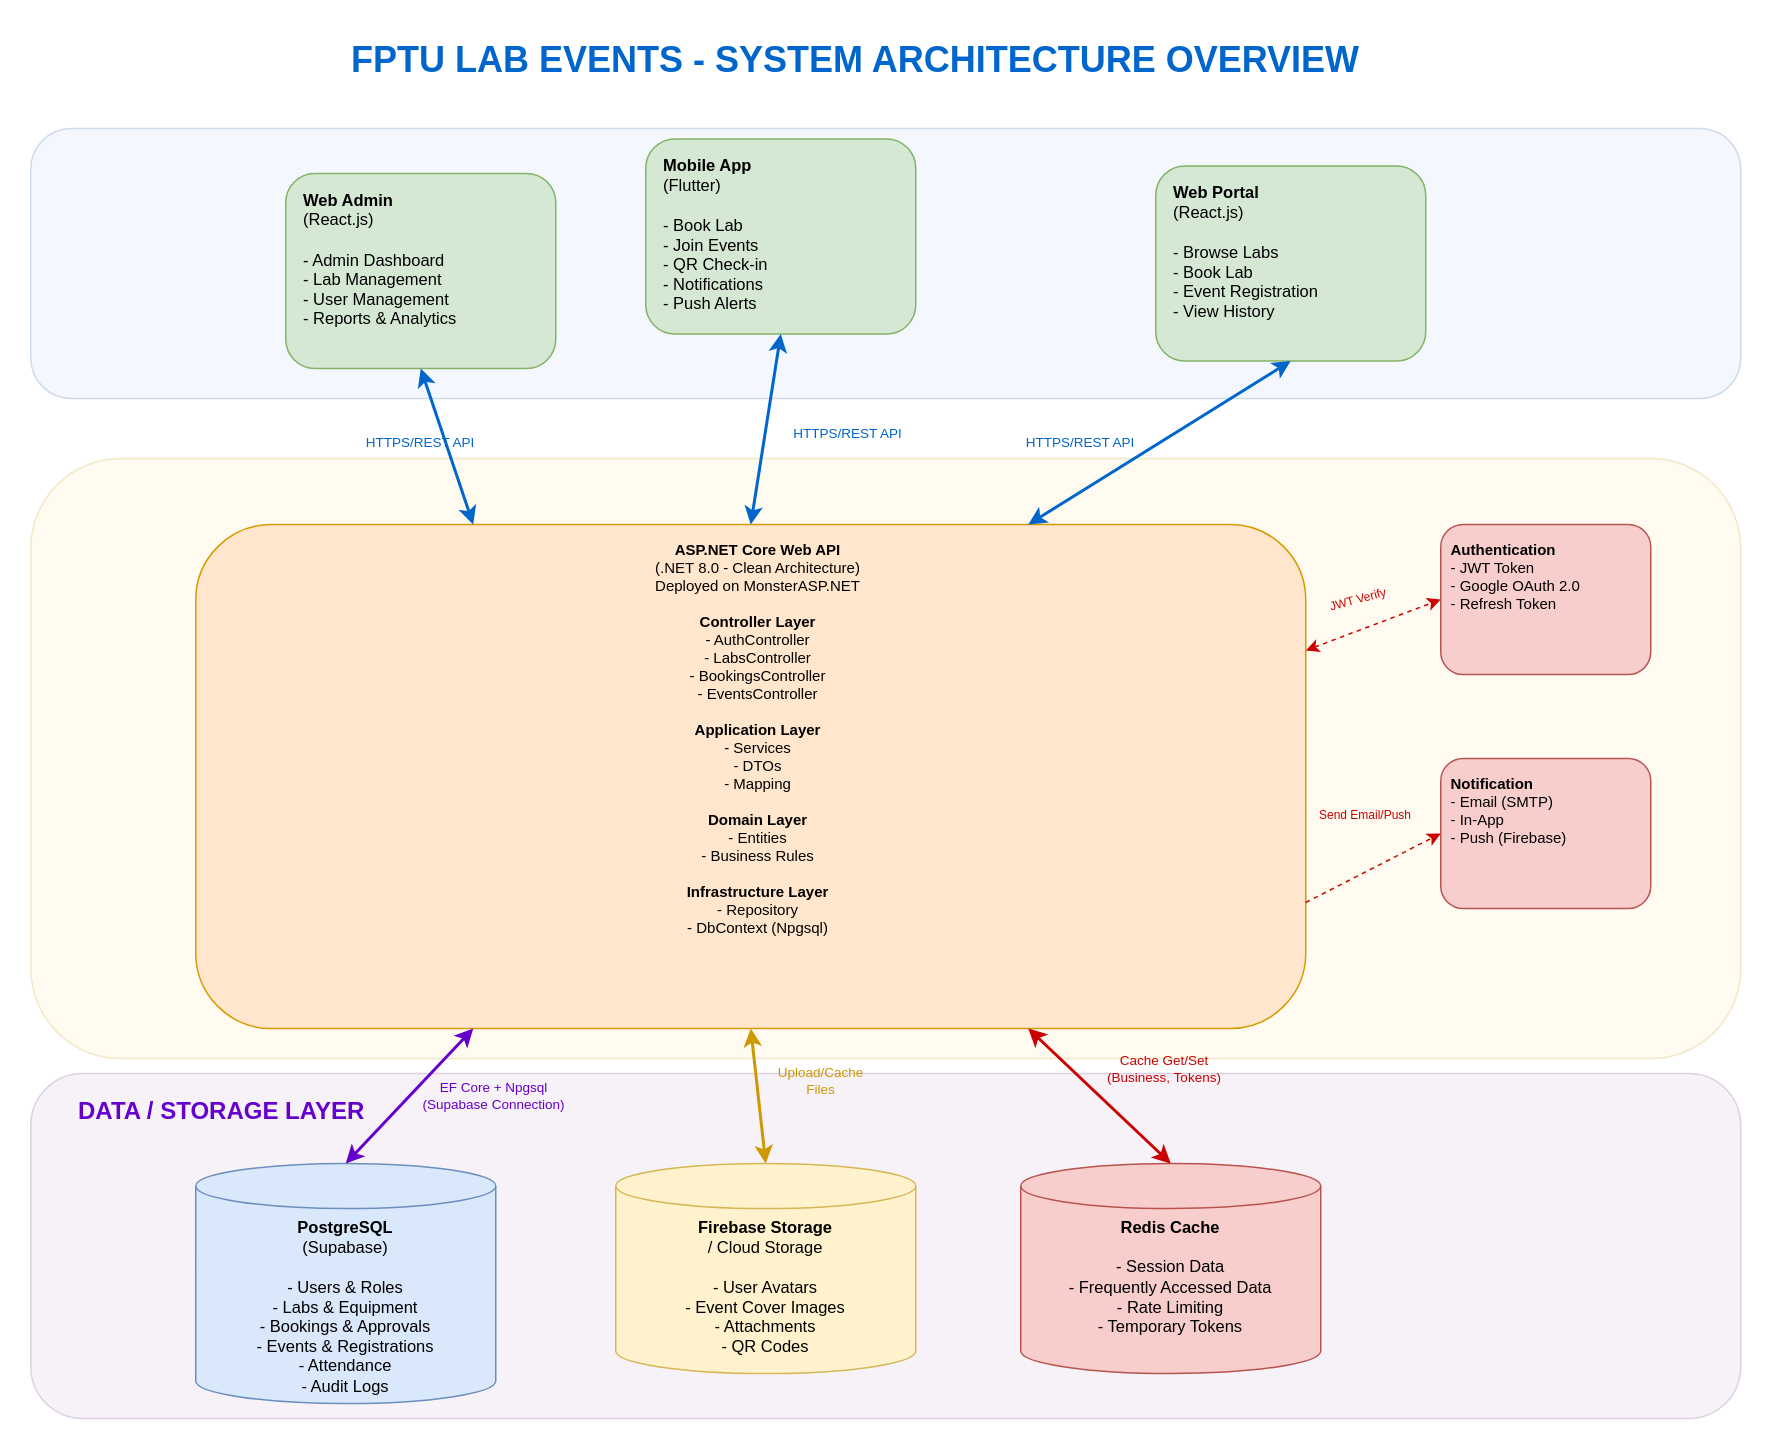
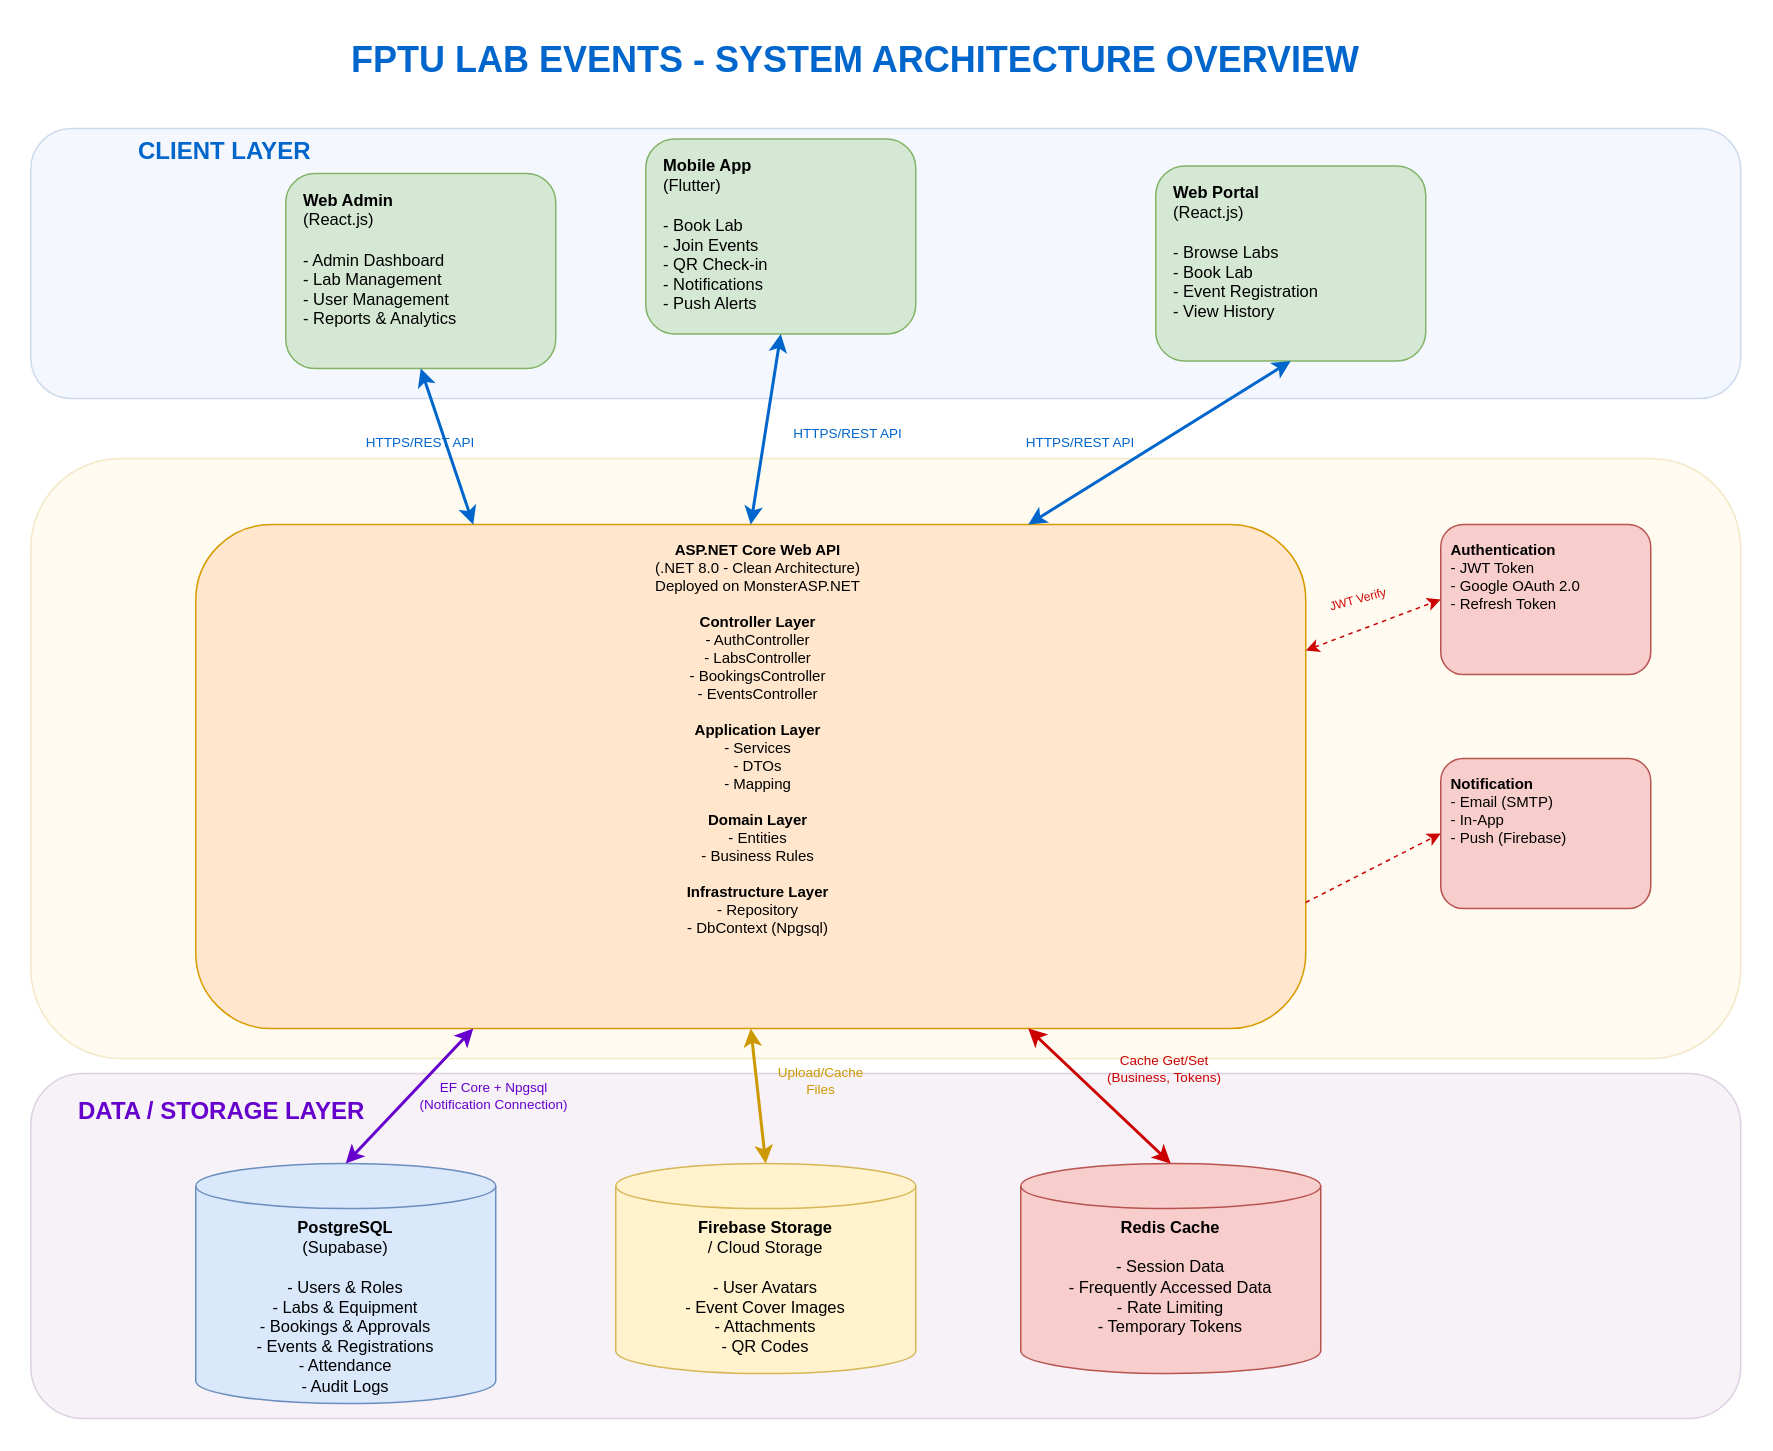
+ <mxCell id="4" value="CLIENT LAYER" style="text;html=1;strokeColor=none;fillColor=none;align=left;verticalAlign=middle;whiteSpace=wrap;rounded=0;fontSize=16;fontStyle=1;fontColor=#0066CC;" parent="1" vertex="1"><mxGeometry x="90" y="85" width="150" height="30" as="geometry" /></mxCell>
- <mxCell id="26" value="Send Email/Push" style="text;html=1;strokeColor=none;fillColor=none;align=center;verticalAlign=middle;whiteSpace=wrap;rounded=0;fontSize=8;fontColor=#CC0000;" parent="1" vertex="1"><mxGeometry x="870" y="535" width="80" height="15" as="geometry" /></mxCell>
- <mxCell id="28" value="EF Core + Npgsql&lt;br&gt;(Supabase Connection)" style="text;html=1;strokeColor=none;fillColor=none;align=center;verticalAlign=middle;whiteSpace=wrap;rounded=0;fontSize=9;fontColor=#6600CC;" parent="1" vertex="1"><mxGeometry x="269" y="715" width="120" height="30" as="geometry" /></mxCell>
+ <mxCell id="28" value="EF Core + Npgsql&lt;br&gt;(Notification Connection)" style="text;html=1;strokeColor=none;fillColor=none;align=center;verticalAlign=middle;whiteSpace=wrap;rounded=0;fontSize=9;fontColor=#6600CC;" parent="1" vertex="1"><mxGeometry x="269" y="715" width="120" height="30" as="geometry" /></mxCell>
